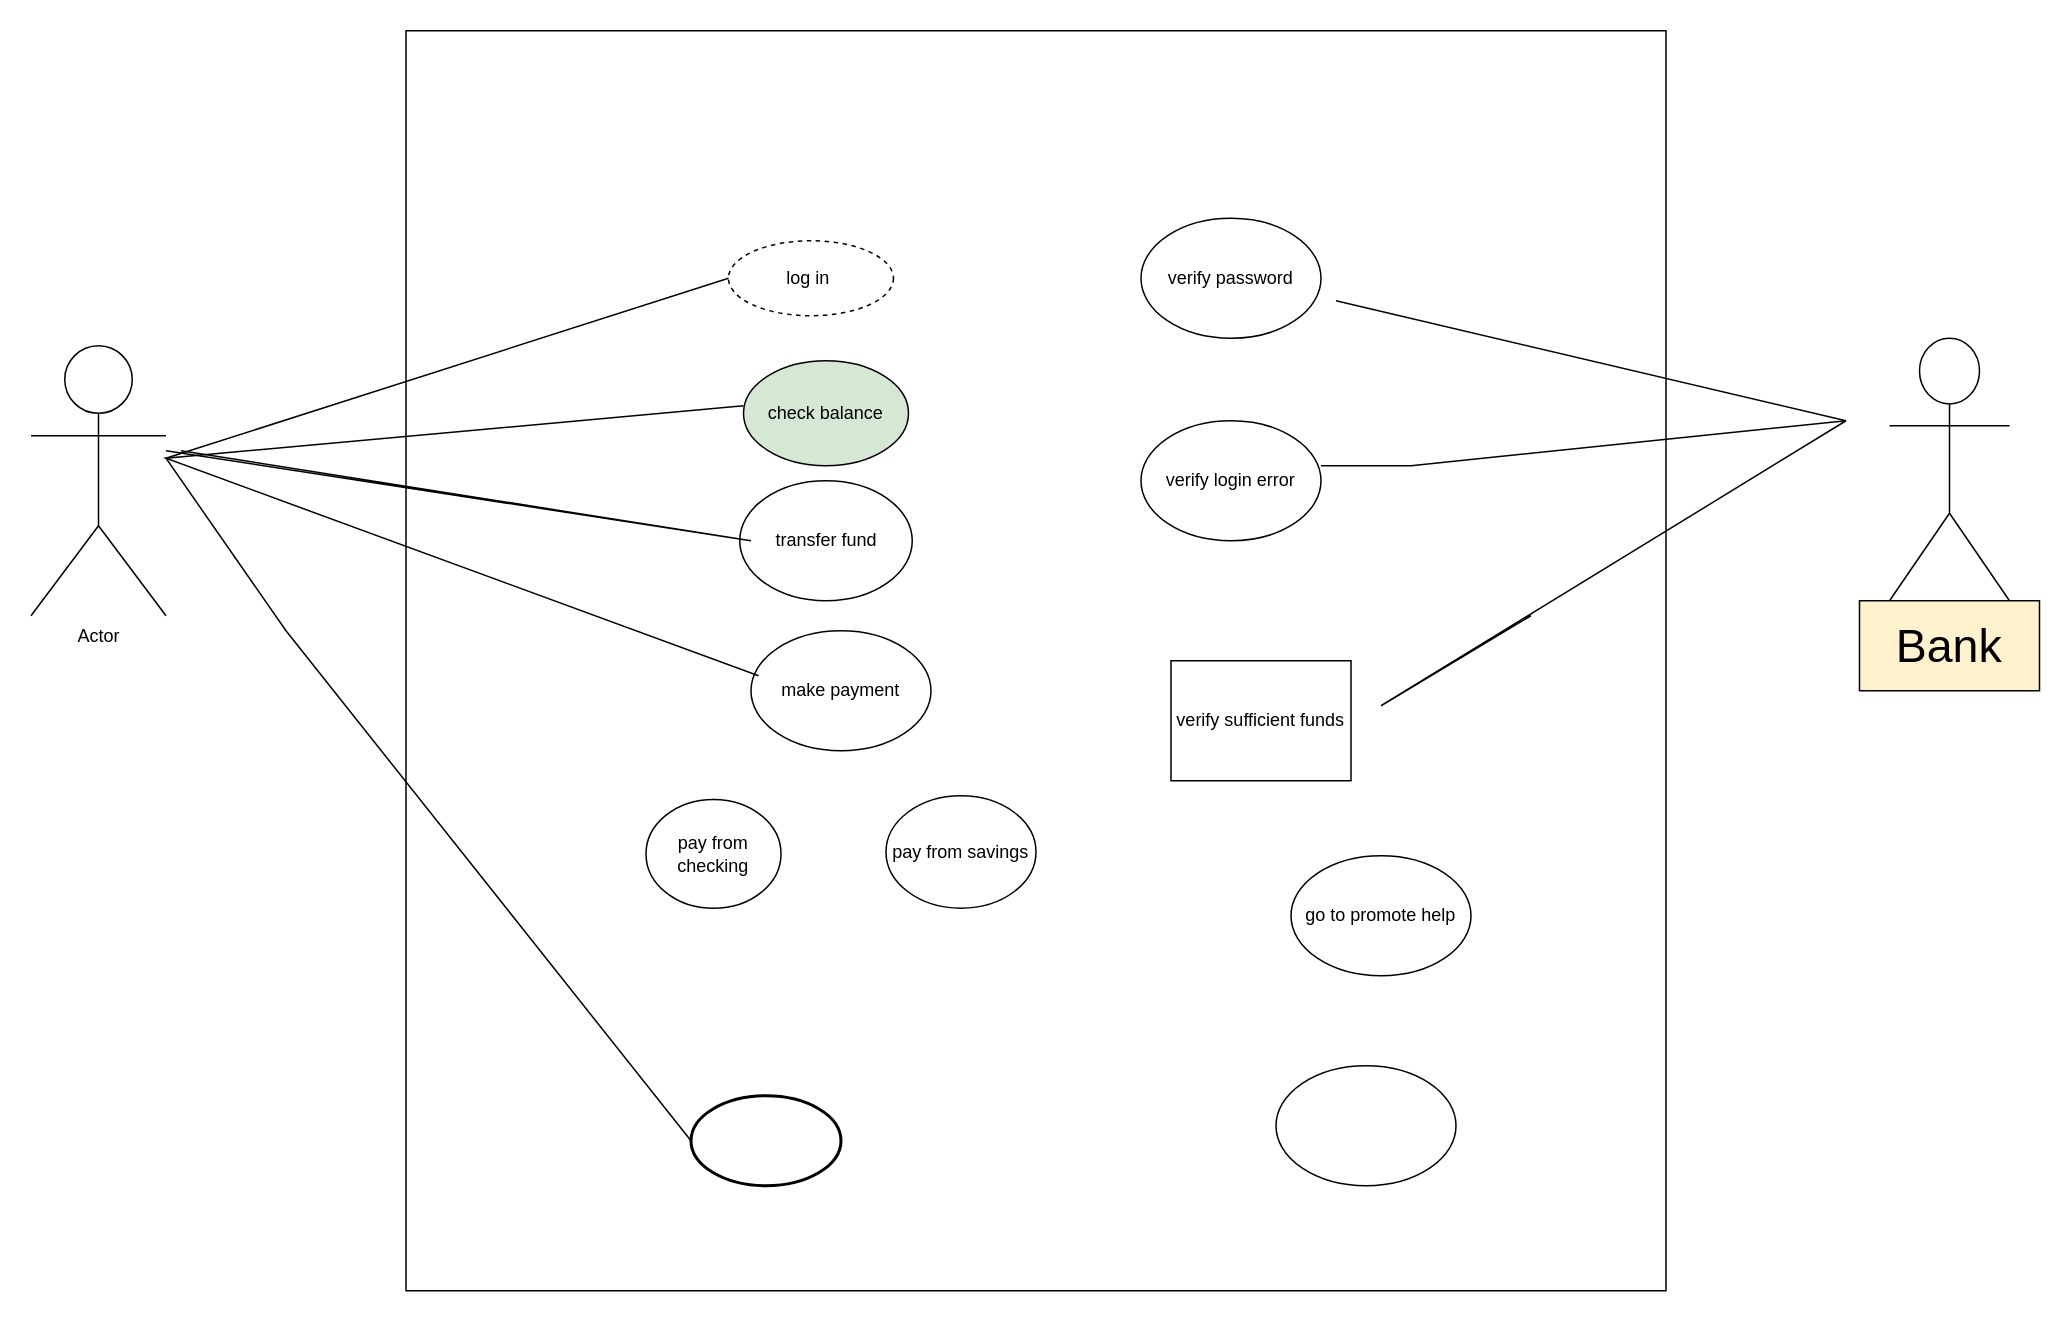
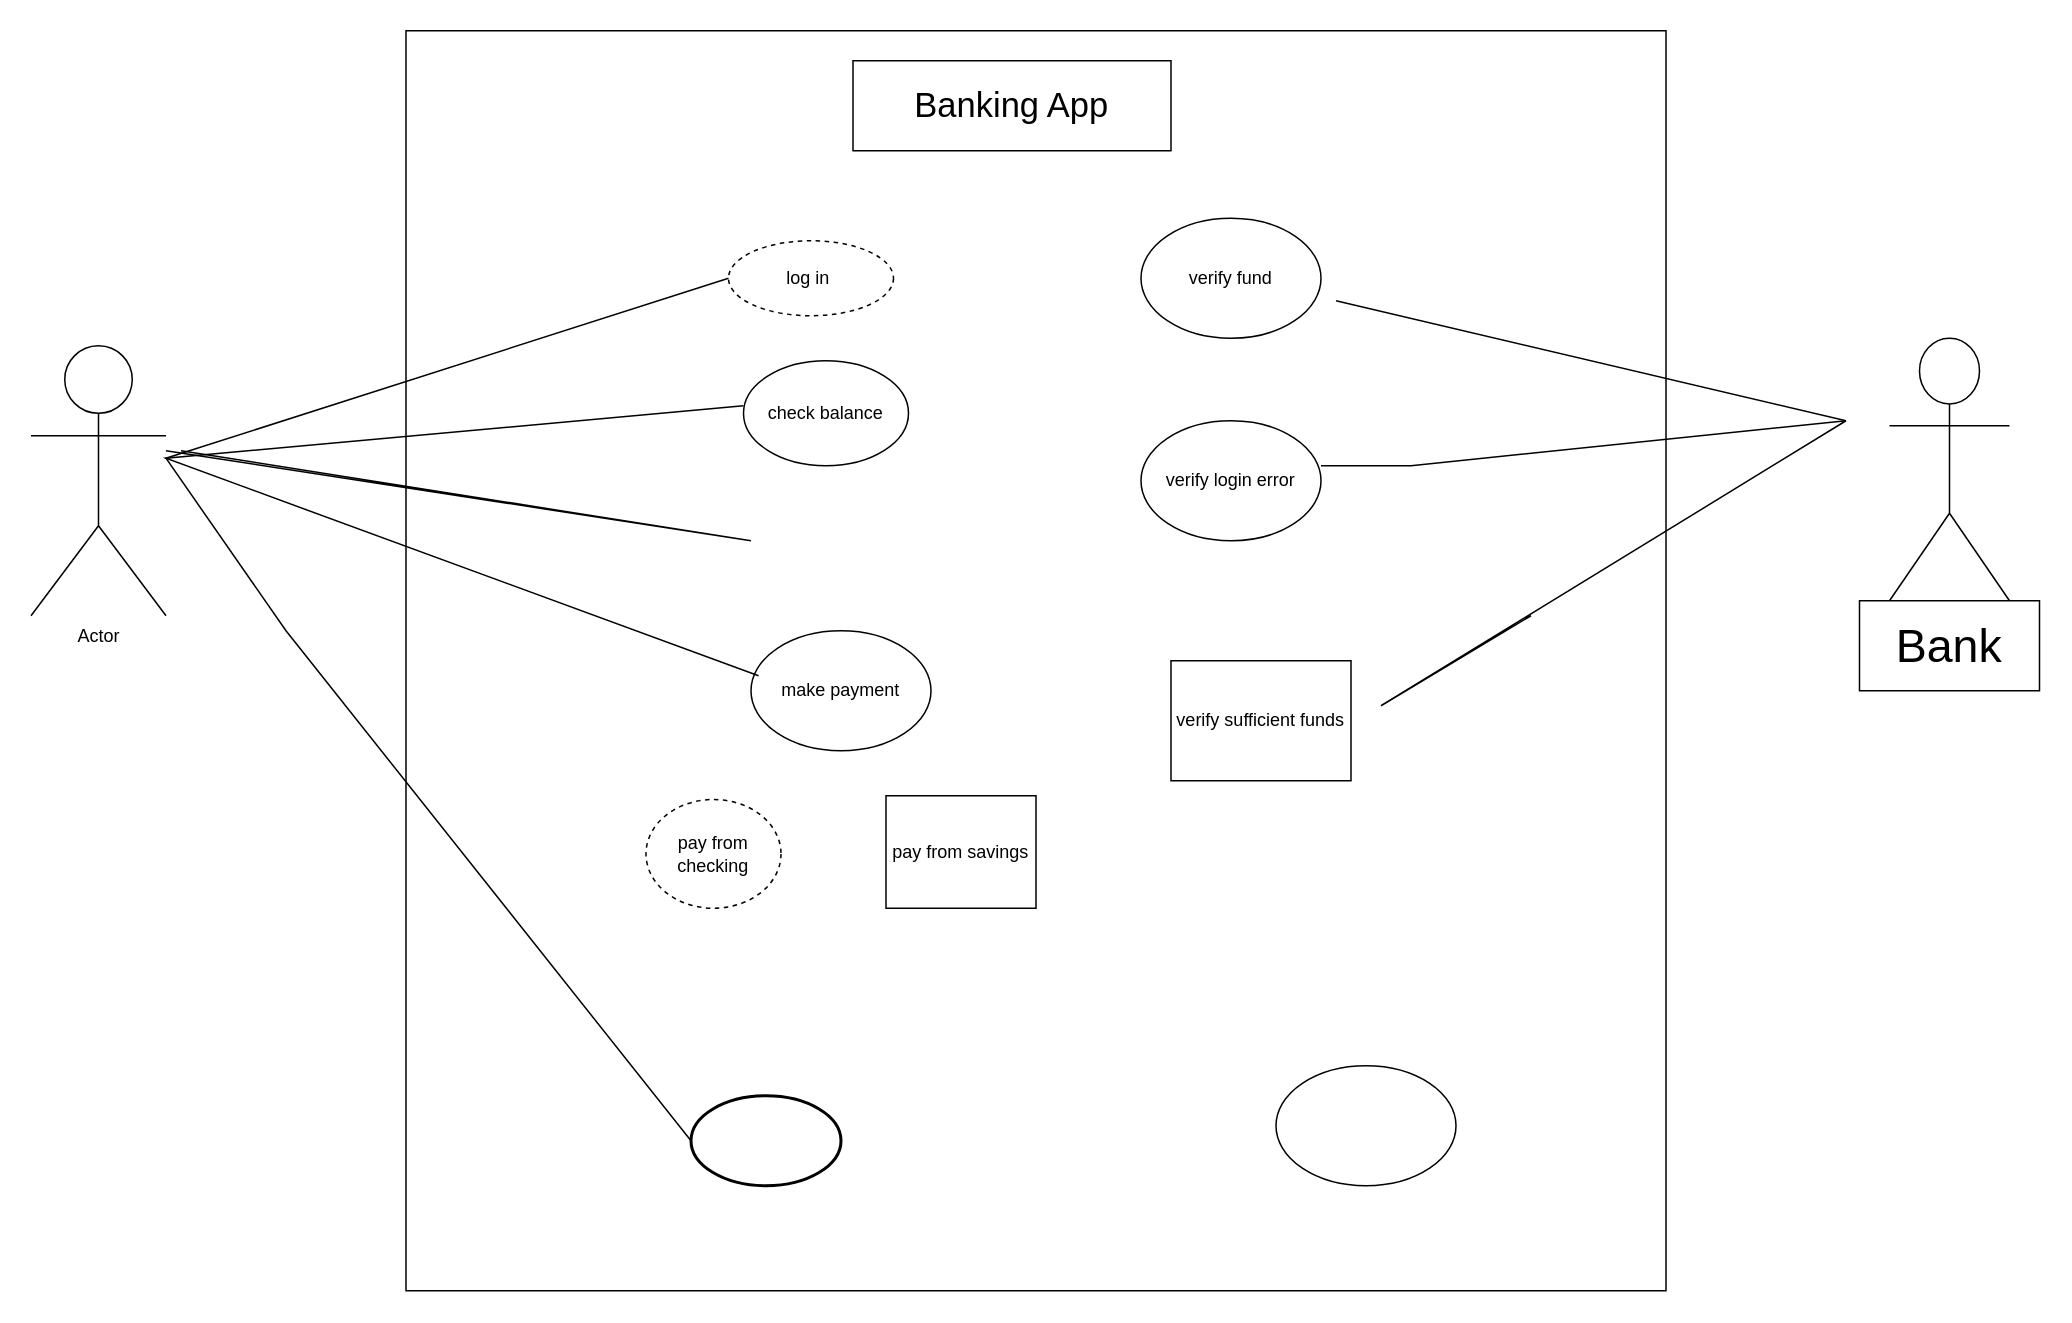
+ <mxCell id="24" value="&lt;font style=&quot;font-size: 23px;&quot;&gt;Banking App&lt;/font&gt;" style="rounded=0;whiteSpace=wrap;html=1;" vertex="1" parent="1"><mxGeometry x="568" y="40" width="212" height="60" as="geometry" /></mxCell>
- <mxCell id="11" value="verify password" style="ellipse;whiteSpace=wrap;html=1;" parent="1" vertex="1"><mxGeometry x="760" y="145" width="120" height="80" as="geometry" /></mxCell>
+ <mxCell id="11" value="verify fund" style="ellipse;whiteSpace=wrap;html=1;" parent="1" vertex="1"><mxGeometry x="760" y="145" width="120" height="80" as="geometry" /></mxCell>
- <mxCell id="5" value="check balance" style="ellipse;whiteSpace=wrap;html=1;fillColor=#d5e8d4;" parent="1" vertex="1"><mxGeometry x="495" y="240" width="110" height="70" as="geometry" /></mxCell>
+ <mxCell id="5" value="check balance" style="ellipse;whiteSpace=wrap;html=1;" parent="1" vertex="1"><mxGeometry x="495" y="240" width="110" height="70" as="geometry" /></mxCell>
- <mxCell id="6" value="transfer fund" style="ellipse;whiteSpace=wrap;html=1;" parent="1" vertex="1"><mxGeometry x="492.5" y="320" width="115" height="80" as="geometry" /></mxCell>
- <mxCell id="20" value="&lt;font style=&quot;font-size: 31px;&quot;&gt;Bank&lt;/font&gt;" style="rounded=0;whiteSpace=wrap;html=1;fillColor=#fff2cc;" vertex="1" parent="1"><mxGeometry x="1239" y="400" width="120" height="60" as="geometry" /></mxCell>
+ <mxCell id="20" value="&lt;font style=&quot;font-size: 31px;&quot;&gt;Bank&lt;/font&gt;" style="rounded=0;whiteSpace=wrap;html=1;" vertex="1" parent="1"><mxGeometry x="1239" y="400" width="120" height="60" as="geometry" /></mxCell>
- <mxCell id="9" value="pay from savings" style="ellipse;whiteSpace=wrap;html=1;" parent="1" vertex="1"><mxGeometry x="590" y="530" width="100" height="75" as="geometry" /></mxCell>
+ <mxCell id="9" value="pay from savings" style="whiteSpace=wrap;html=1;rounded=0;" parent="1" vertex="1"><mxGeometry x="590" y="530" width="100" height="75" as="geometry" /></mxCell>
- <mxCell id="8" value="pay from checking" style="ellipse;whiteSpace=wrap;html=1;" parent="1" vertex="1"><mxGeometry x="430" y="532.5" width="90" height="72.5" as="geometry" /></mxCell>
+ <mxCell id="8" value="pay from checking" style="ellipse;whiteSpace=wrap;html=1;dashed=1;" parent="1" vertex="1"><mxGeometry x="430" y="532.5" width="90" height="72.5" as="geometry" /></mxCell>
- <mxCell id="14" value="go to promote help" style="ellipse;whiteSpace=wrap;html=1;" parent="1" vertex="1"><mxGeometry x="860" y="570" width="120" height="80" as="geometry" /></mxCell>
